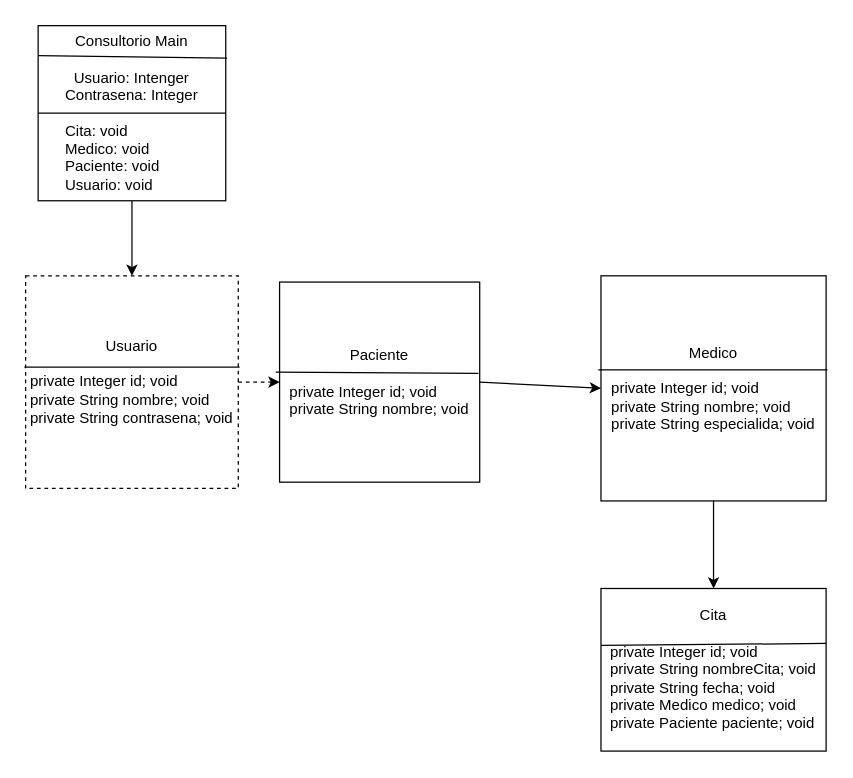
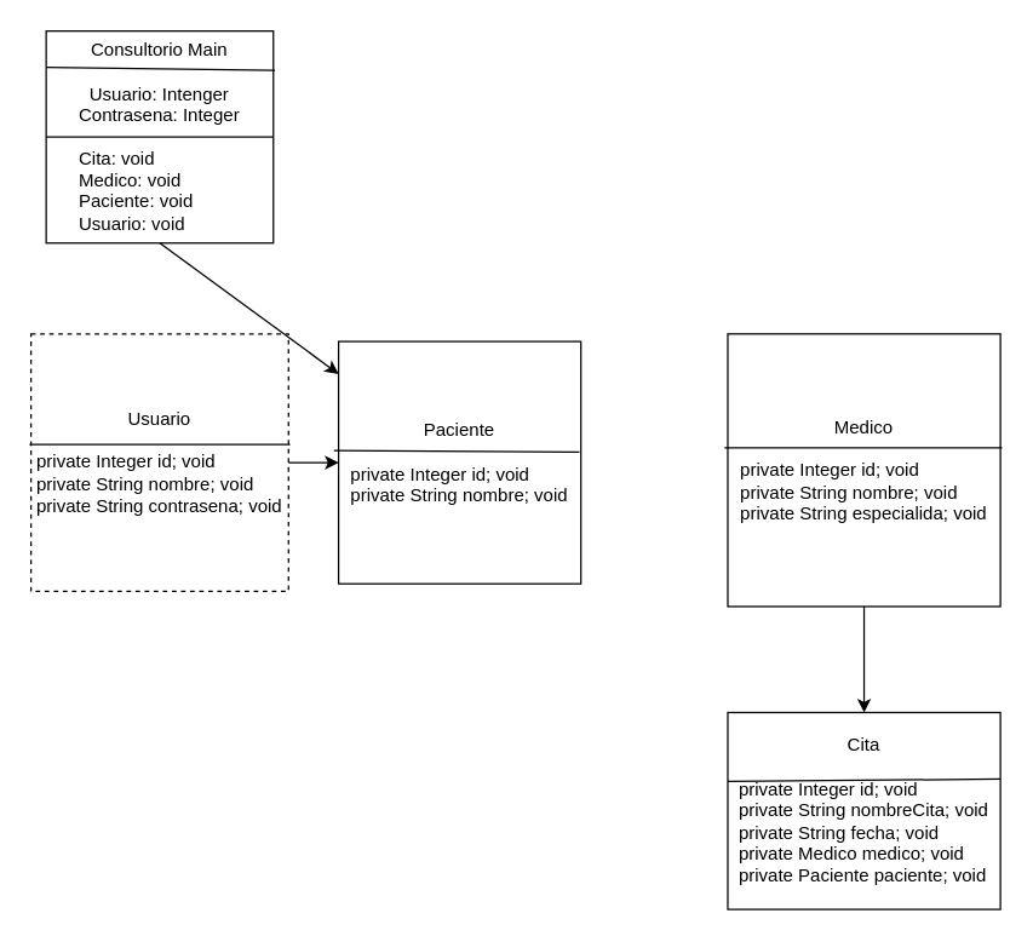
- <mxCell id="13" value="" style="endArrow=classic;html=1;rounded=0;entryX=0.5;entryY=0;entryDx=0;entryDy=0;exitX=0.5;exitY=1;exitDx=0;exitDy=0;" edge="1" parent="1" source="2" target="11"><mxGeometry width="50" height="50" relative="1" as="geometry"><mxPoint x="250" y="340" as="sourcePoint" /><mxPoint x="300" y="290" as="targetPoint" /></mxGeometry></mxCell>
+ <mxCell id="13" value="" style="endArrow=classic;html=1;rounded=0;exitX=0.5;exitY=1;exitDx=0;exitDy=0;" edge="1" parent="1" source="2" target="9"><mxGeometry width="50" height="50" relative="1" as="geometry"><mxPoint x="250" y="340" as="sourcePoint" /><mxPoint x="300" y="290" as="targetPoint" /></mxGeometry></mxCell>
- <mxCell id="14" value="" style="endArrow=classic;html=1;rounded=0;exitX=1;exitY=0.5;exitDx=0;exitDy=0;entryX=0;entryY=0.5;entryDx=0;entryDy=0;dashed=1;" edge="1" parent="1" source="11" target="9"><mxGeometry width="50" height="50" relative="1" as="geometry"><mxPoint x="250" y="440" as="sourcePoint" /><mxPoint x="300" y="390" as="targetPoint" /></mxGeometry></mxCell>
+ <mxCell id="14" value="" style="endArrow=classic;html=1;rounded=0;exitX=1;exitY=0.5;exitDx=0;exitDy=0;entryX=0;entryY=0.5;entryDx=0;entryDy=0;" edge="1" parent="1" source="11" target="9"><mxGeometry width="50" height="50" relative="1" as="geometry"><mxPoint x="250" y="440" as="sourcePoint" /><mxPoint x="300" y="390" as="targetPoint" /></mxGeometry></mxCell>
- <mxCell id="15" value="" style="endArrow=classic;html=1;rounded=0;exitX=1;exitY=0.5;exitDx=0;exitDy=0;entryX=0;entryY=0.5;entryDx=0;entryDy=0;" edge="1" parent="1" source="9" target="7"><mxGeometry width="50" height="50" relative="1" as="geometry"><mxPoint x="250" y="450" as="sourcePoint" /><mxPoint x="460" y="330" as="targetPoint" /></mxGeometry></mxCell>
